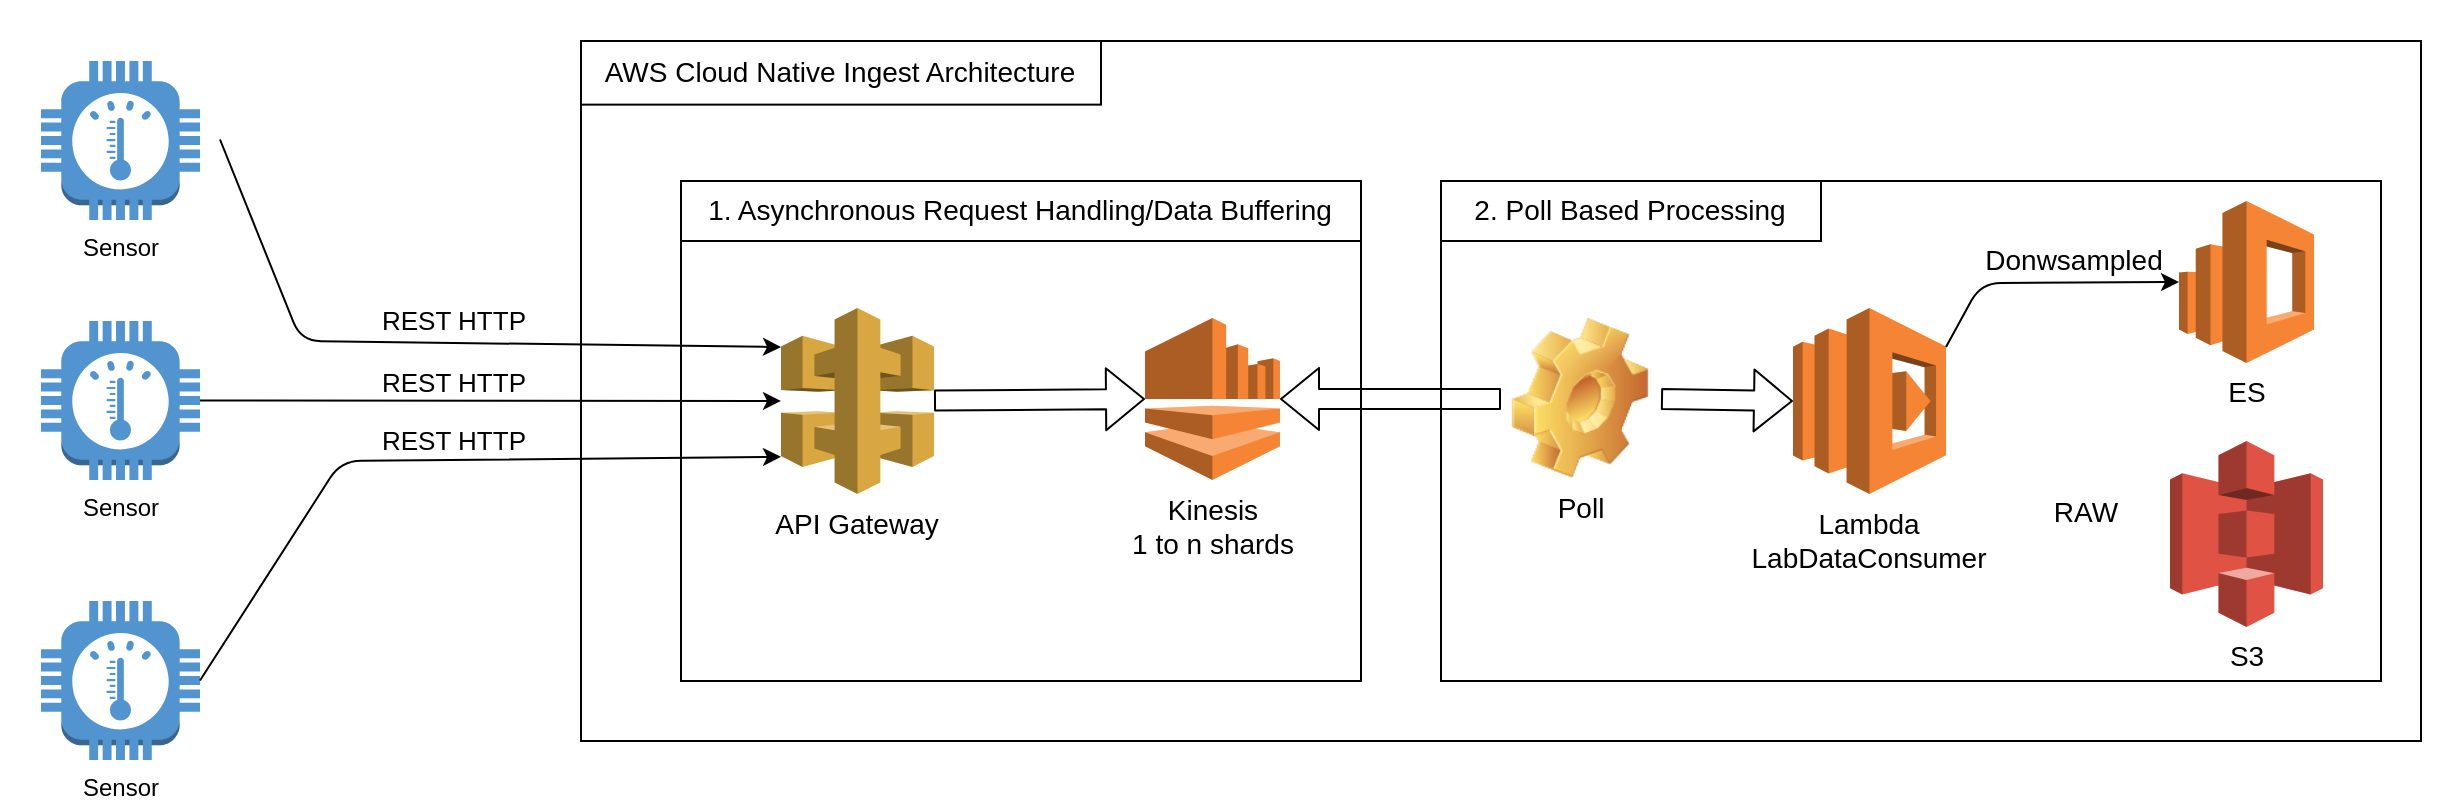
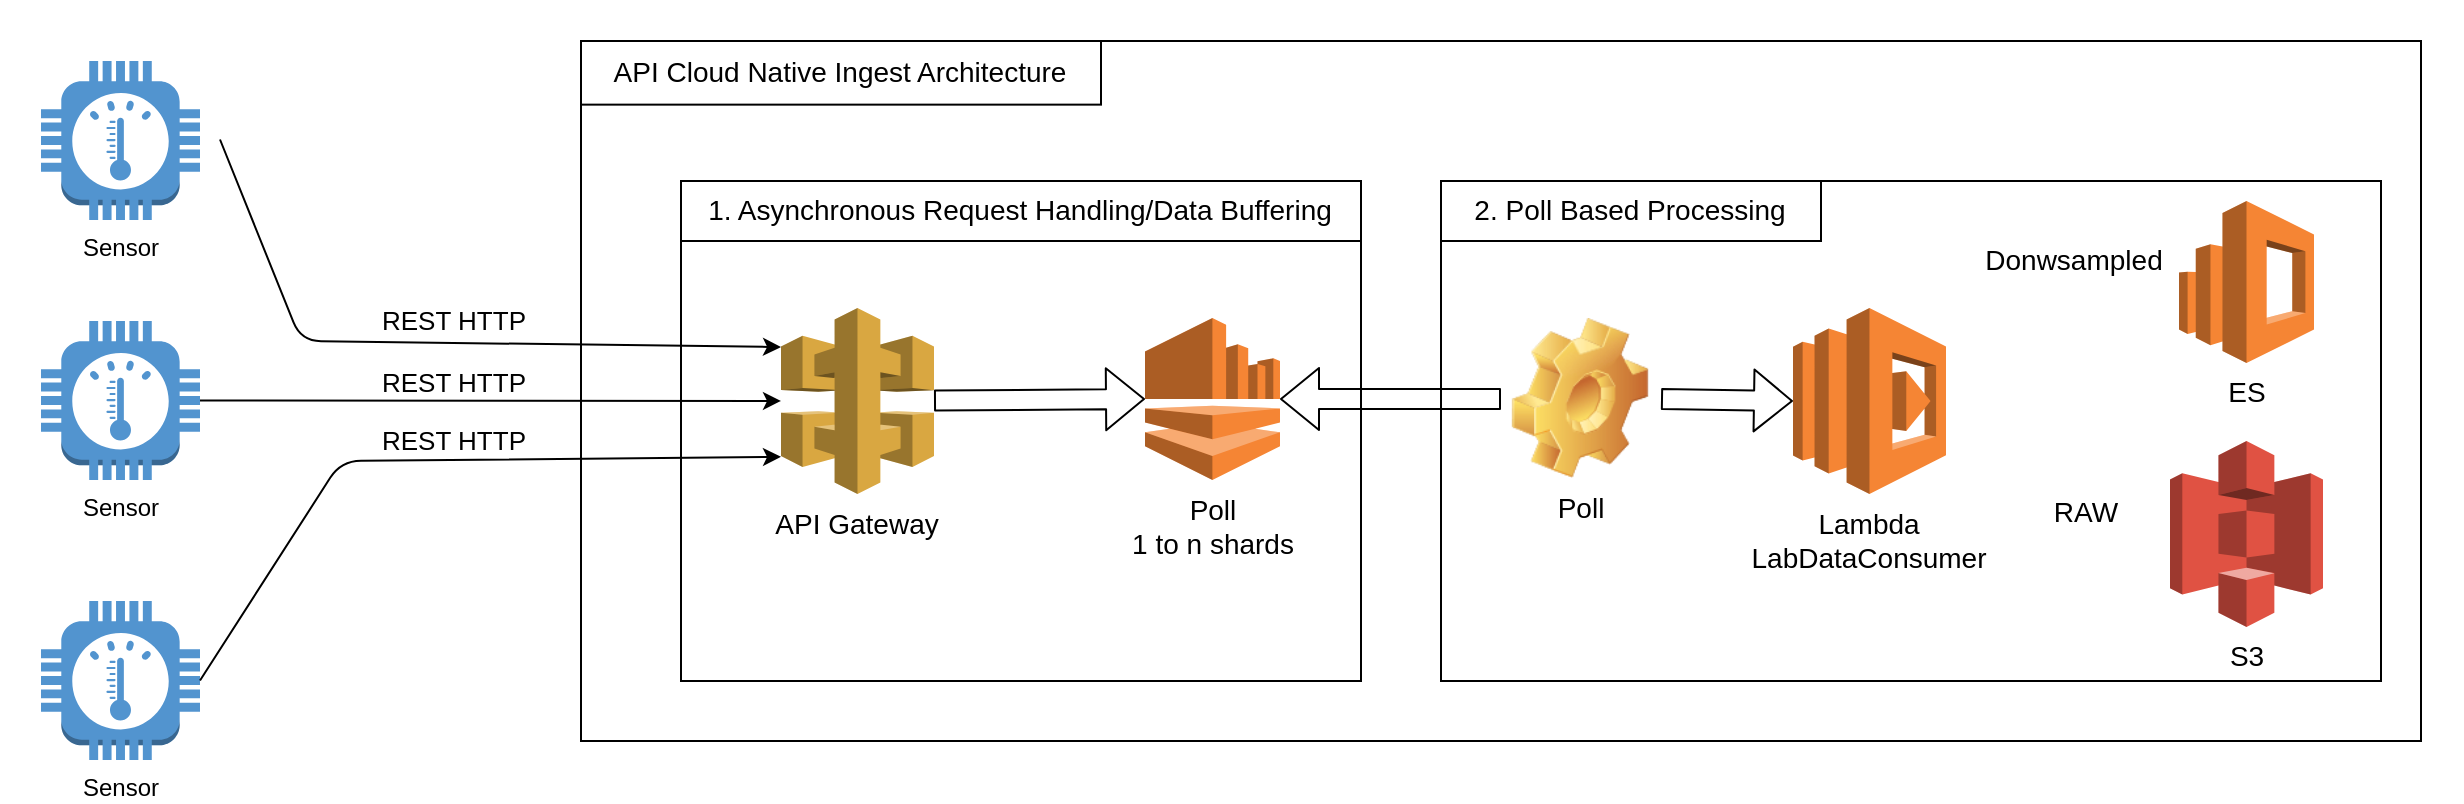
- <mxCell id="5" value="&lt;font style=&quot;font-size: 14px&quot;&gt;AWS Cloud Native Ingest Architecture&lt;/font&gt;" style="rounded=0;whiteSpace=wrap;html=1;fillColor=none;" parent="2" vertex="1"><mxGeometry width="260" height="31.818" as="geometry" /></mxCell>
+ <mxCell id="5" value="&lt;font style=&quot;font-size: 14px&quot;&gt;API Cloud Native Ingest Architecture&lt;/font&gt;" style="rounded=0;whiteSpace=wrap;html=1;fillColor=none;" parent="2" vertex="1"><mxGeometry width="260" height="31.818" as="geometry" /></mxCell>
- <mxCell id="29" value="" style="endArrow=classic;html=1;fontSize=14;exitX=1;exitY=0.21;exitDx=0;exitDy=0;exitPerimeter=0;entryX=0;entryY=0.5;entryDx=0;entryDy=0;entryPerimeter=0;" edge="1" parent="1" source="14" target="8"><mxGeometry width="50" height="50" relative="1" as="geometry"><mxPoint x="990" y="180" as="sourcePoint" /><mxPoint x="1040" y="130" as="targetPoint" /><Array as="points"><mxPoint x="990" y="141" /></Array></mxGeometry></mxCell>
- <mxCell id="13" value="&lt;font style=&quot;font-size: 14px&quot;&gt;Kinesis&lt;br&gt;1 to n shards&lt;br&gt;&lt;/font&gt;" style="outlineConnect=0;dashed=0;verticalLabelPosition=bottom;verticalAlign=top;align=center;html=1;shape=mxgraph.aws3.kinesis;fillColor=#F58534;gradientColor=none;" parent="1" vertex="1"><mxGeometry x="572" y="158.5" width="67.5" height="81" as="geometry" /></mxCell>
+ <mxCell id="13" value="&lt;font style=&quot;font-size: 14px&quot;&gt;Poll&lt;br&gt;1 to n shards&lt;br&gt;&lt;/font&gt;" style="outlineConnect=0;dashed=0;verticalLabelPosition=bottom;verticalAlign=top;align=center;html=1;shape=mxgraph.aws3.kinesis;fillColor=#F58534;gradientColor=none;" parent="1" vertex="1"><mxGeometry x="572" y="158.5" width="67.5" height="81" as="geometry" /></mxCell>
